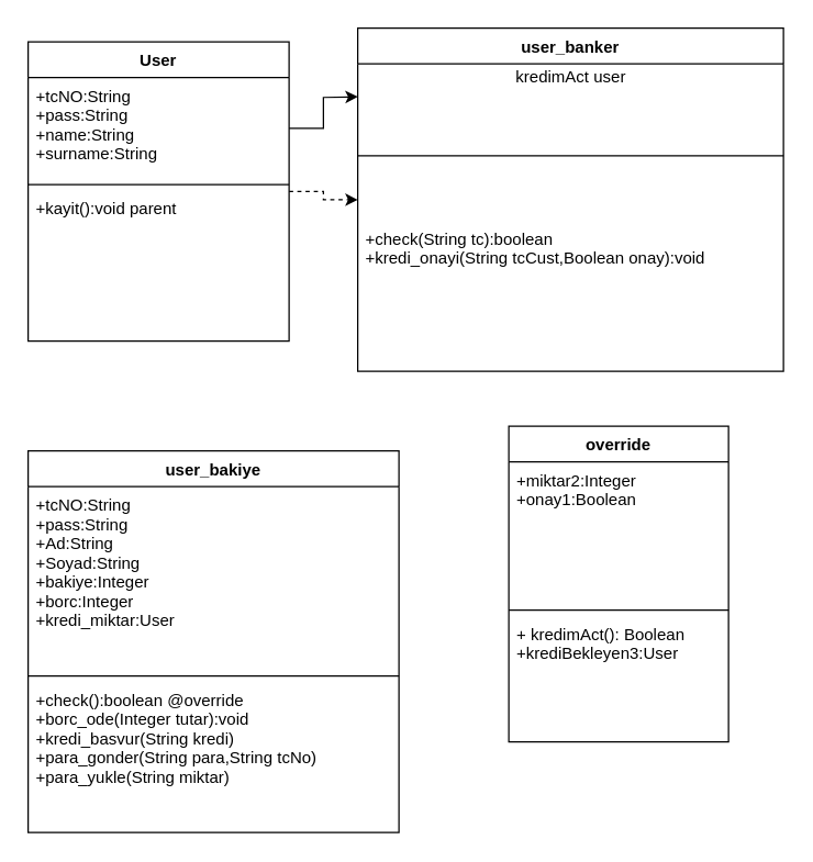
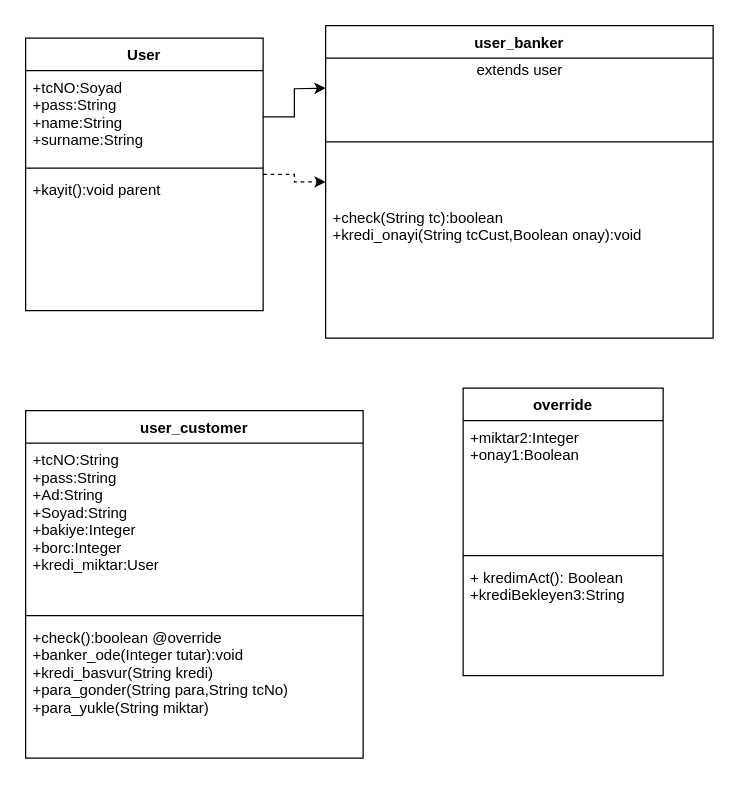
- <mxCell id="12" value="kredimAct user" style="text;html=1;align=center;verticalAlign=middle;resizable=0;points=[];autosize=1;" vertex="1" parent="11"><mxGeometry y="26" width="310" height="20" as="geometry" /></mxCell>
+ <mxCell id="12" value="extends user" style="text;html=1;align=center;verticalAlign=middle;resizable=0;points=[];autosize=1;" vertex="1" parent="11"><mxGeometry y="26" width="310" height="20" as="geometry" /></mxCell>
- <mxCell id="4" value="+tcNO:String&#10;+pass:String&#10;+name:String&#10;+surname:String" style="text;strokeColor=none;fillColor=none;align=left;verticalAlign=top;spacingLeft=4;spacingRight=4;overflow=hidden;rotatable=0;points=[[0,0.5],[1,0.5]];portConstraint=eastwest;" parent="3" vertex="1"><mxGeometry y="26" width="190" height="74" as="geometry" /></mxCell>
+ <mxCell id="4" value="+tcNO:Soyad&#10;+pass:String&#10;+name:String&#10;+surname:String" style="text;strokeColor=none;fillColor=none;align=left;verticalAlign=top;spacingLeft=4;spacingRight=4;overflow=hidden;rotatable=0;points=[[0,0.5],[1,0.5]];portConstraint=eastwest;" parent="3" vertex="1"><mxGeometry y="26" width="190" height="74" as="geometry" /></mxCell>
- <mxCell id="7" value="user_bakiye" style="swimlane;fontStyle=1;align=center;verticalAlign=top;childLayout=stackLayout;horizontal=1;startSize=26;horizontalStack=0;resizeParent=1;resizeParentMax=0;resizeLast=0;collapsible=1;marginBottom=0;" parent="1" vertex="1"><mxGeometry x="20" y="328" width="270" height="278" as="geometry" /></mxCell>
+ <mxCell id="7" value="user_customer" style="swimlane;fontStyle=1;align=center;verticalAlign=top;childLayout=stackLayout;horizontal=1;startSize=26;horizontalStack=0;resizeParent=1;resizeParentMax=0;resizeLast=0;collapsible=1;marginBottom=0;" parent="1" vertex="1"><mxGeometry x="20" y="328" width="270" height="278" as="geometry" /></mxCell>
- <mxCell id="19" value="+ kredimAct(): Boolean&#10;+krediBekleyen3:User&#10;&#10;" style="text;strokeColor=none;fillColor=none;align=left;verticalAlign=top;spacingLeft=4;spacingRight=4;overflow=hidden;rotatable=0;points=[[0,0.5],[1,0.5]];portConstraint=eastwest;" vertex="1" parent="16"><mxGeometry y="138" width="160" height="92" as="geometry" /></mxCell>
+ <mxCell id="19" value="+ kredimAct(): Boolean&#10;+krediBekleyen3:String&#10;&#10;" style="text;strokeColor=none;fillColor=none;align=left;verticalAlign=top;spacingLeft=4;spacingRight=4;overflow=hidden;rotatable=0;points=[[0,0.5],[1,0.5]];portConstraint=eastwest;" vertex="1" parent="16"><mxGeometry y="138" width="160" height="92" as="geometry" /></mxCell>
- <mxCell id="10" value="+check():boolean @override&#10;+borc_ode(Integer tutar):void&#10;+kredi_basvur(String kredi)&#10;+para_gonder(String para,String tcNo)&#10;+para_yukle(String miktar)&#10;" style="text;strokeColor=none;fillColor=none;align=left;verticalAlign=top;spacingLeft=4;spacingRight=4;overflow=hidden;rotatable=0;points=[[0,0.5],[1,0.5]];portConstraint=eastwest;" parent="7" vertex="1"><mxGeometry y="168" width="270" height="110" as="geometry" /></mxCell>
+ <mxCell id="10" value="+check():boolean @override&#10;+banker_ode(Integer tutar):void&#10;+kredi_basvur(String kredi)&#10;+para_gonder(String para,String tcNo)&#10;+para_yukle(String miktar)&#10;" style="text;strokeColor=none;fillColor=none;align=left;verticalAlign=top;spacingLeft=4;spacingRight=4;overflow=hidden;rotatable=0;points=[[0,0.5],[1,0.5]];portConstraint=eastwest;" parent="7" vertex="1"><mxGeometry y="168" width="270" height="110" as="geometry" /></mxCell>
